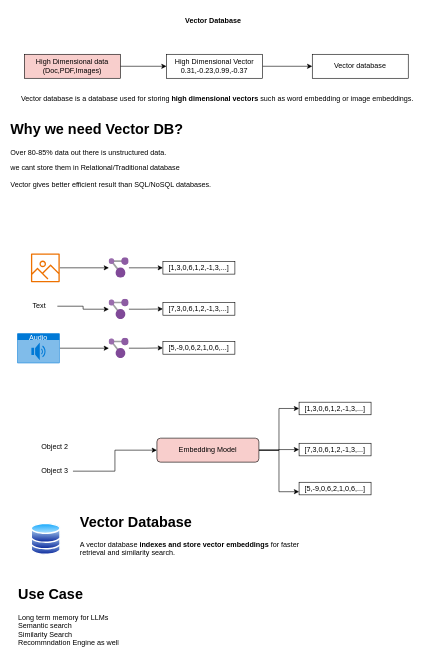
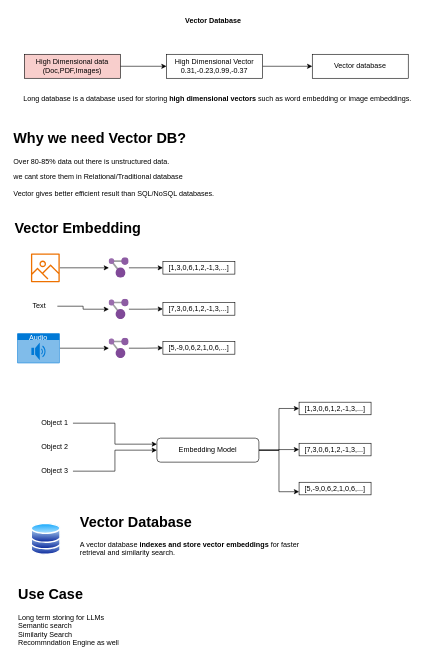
- <mxCell id="10" value="Vector database is a database used for storing&lt;b&gt; high dimensional vectors&lt;/b&gt; such as word embedding or image embeddings." style="text;html=1;align=center;verticalAlign=middle;whiteSpace=wrap;rounded=0;" vertex="1" parent="1"><mxGeometry x="22" y="144" width="680" height="40" as="geometry" /></mxCell>
+ <mxCell id="10" value="Long database is a database used for storing&lt;b&gt; high dimensional vectors&lt;/b&gt; such as word embedding or image embeddings." style="text;html=1;align=center;verticalAlign=middle;whiteSpace=wrap;rounded=0;" vertex="1" parent="1"><mxGeometry x="22" y="144" width="680" height="40" as="geometry" /></mxCell>
- <mxCell id="11" value="&lt;h1 style=&quot;margin-top: 0px;&quot;&gt;Why we need Vector DB?&lt;/h1&gt;&lt;p&gt;Over 80-85% data out there is unstructured data.&lt;/p&gt;&lt;p&gt;we cant store them in Relational/Traditional database&lt;/p&gt;&lt;p&gt;Vector gives better efficient result than SQL/NoSQL databases.&lt;/p&gt;&lt;p&gt;&lt;br&gt;&lt;/p&gt;" style="text;html=1;whiteSpace=wrap;overflow=hidden;rounded=0;" vertex="1" parent="1"><mxGeometry x="15" y="195" width="681" height="150" as="geometry" /></mxCell>
+ <mxCell id="11" value="&lt;h1 style=&quot;margin-top: 0px;&quot;&gt;Why we need Vector DB?&lt;/h1&gt;&lt;p&gt;Over 80-85% data out there is unstructured data.&lt;/p&gt;&lt;p&gt;we cant store them in Relational/Traditional database&lt;/p&gt;&lt;p&gt;Vector gives better efficient result than SQL/NoSQL databases.&lt;/p&gt;&lt;p&gt;&lt;br&gt;&lt;/p&gt;" style="text;html=1;whiteSpace=wrap;overflow=hidden;rounded=0;" vertex="1" parent="1"><mxGeometry x="20" y="210" width="681" height="150" as="geometry" /></mxCell>
+ <mxCell id="12" value="&lt;h1 style=&quot;margin-top: 0px;&quot;&gt;Vector Embedding&lt;/h1&gt;&lt;p&gt;&lt;br&gt;&lt;/p&gt;&lt;p&gt;&lt;br&gt;&lt;/p&gt;" style="text;html=1;whiteSpace=wrap;overflow=hidden;rounded=0;" vertex="1" parent="1"><mxGeometry x="22" y="360" width="681" height="50" as="geometry" /></mxCell>
+ <mxCell id="33" value="Object 1" style="text;html=1;align=center;verticalAlign=middle;whiteSpace=wrap;rounded=0;" vertex="1" parent="1"><mxGeometry x="61" y="690" width="60" height="30" as="geometry" /></mxCell>
+ <mxCell id="32" style="edgeStyle=orthogonalEdgeStyle;rounded=0;orthogonalLoop=1;jettySize=auto;html=1;entryX=0;entryY=0.25;entryDx=0;entryDy=0;" edge="1" parent="1" source="33" target="31"><mxGeometry relative="1" as="geometry" /></mxCell>
- <mxCell id="31" value="Embedding Model" style="rounded=1;whiteSpace=wrap;html=1;fillColor=#f8cecc;" vertex="1" parent="1"><mxGeometry x="261" y="730" width="170" height="40" as="geometry" /></mxCell>
+ <mxCell id="31" value="Embedding Model" style="rounded=1;whiteSpace=wrap;html=1;" vertex="1" parent="1"><mxGeometry x="261" y="730" width="170" height="40" as="geometry" /></mxCell>
- <mxCell id="42" value="&lt;h1 style=&quot;margin-top: 0px;&quot;&gt;&lt;span style=&quot;background-color: transparent; color: light-dark(rgb(0, 0, 0), rgb(255, 255, 255));&quot;&gt;Use Case&lt;/span&gt;&lt;/h1&gt;&lt;div&gt;&lt;span style=&quot;background-color: transparent; color: light-dark(rgb(0, 0, 0), rgb(255, 255, 255)); font-size: 12px; font-weight: normal;&quot;&gt;Long term memory for LLMs&lt;/span&gt;&lt;/div&gt;&lt;div&gt;&lt;span style=&quot;background-color: transparent; color: light-dark(rgb(0, 0, 0), rgb(255, 255, 255)); font-size: 12px; font-weight: normal;&quot;&gt;Semantic search&lt;/span&gt;&lt;/div&gt;&lt;div&gt;&lt;span style=&quot;background-color: transparent; color: light-dark(rgb(0, 0, 0), rgb(255, 255, 255)); font-size: 12px; font-weight: normal;&quot;&gt;Similarity Search&lt;/span&gt;&lt;/div&gt;&lt;div&gt;&lt;span style=&quot;background-color: transparent; color: light-dark(rgb(0, 0, 0), rgb(255, 255, 255)); font-size: 12px; font-weight: normal;&quot;&gt;Recommndation Engine as well&lt;/span&gt;&lt;/div&gt;&lt;div&gt;&lt;span style=&quot;background-color: transparent; color: light-dark(rgb(0, 0, 0), rgb(255, 255, 255)); font-size: 12px; font-weight: normal;&quot;&gt;&lt;br&gt;&lt;/span&gt;&lt;/div&gt;" style="text;html=1;whiteSpace=wrap;overflow=hidden;rounded=0;" vertex="1" parent="1"><mxGeometry x="28" y="970" width="593" height="120" as="geometry" /></mxCell>
+ <mxCell id="42" value="&lt;h1 style=&quot;margin-top: 0px;&quot;&gt;&lt;span style=&quot;background-color: transparent; color: light-dark(rgb(0, 0, 0), rgb(255, 255, 255));&quot;&gt;Use Case&lt;/span&gt;&lt;/h1&gt;&lt;div&gt;&lt;span style=&quot;background-color: transparent; color: light-dark(rgb(0, 0, 0), rgb(255, 255, 255)); font-size: 12px; font-weight: normal;&quot;&gt;Long term storing for LLMs&lt;/span&gt;&lt;/div&gt;&lt;div&gt;&lt;span style=&quot;background-color: transparent; color: light-dark(rgb(0, 0, 0), rgb(255, 255, 255)); font-size: 12px; font-weight: normal;&quot;&gt;Semantic search&lt;/span&gt;&lt;/div&gt;&lt;div&gt;&lt;span style=&quot;background-color: transparent; color: light-dark(rgb(0, 0, 0), rgb(255, 255, 255)); font-size: 12px; font-weight: normal;&quot;&gt;Similarity Search&lt;/span&gt;&lt;/div&gt;&lt;div&gt;&lt;span style=&quot;background-color: transparent; color: light-dark(rgb(0, 0, 0), rgb(255, 255, 255)); font-size: 12px; font-weight: normal;&quot;&gt;Recommndation Engine as well&lt;/span&gt;&lt;/div&gt;&lt;div&gt;&lt;span style=&quot;background-color: transparent; color: light-dark(rgb(0, 0, 0), rgb(255, 255, 255)); font-size: 12px; font-weight: normal;&quot;&gt;&lt;br&gt;&lt;/span&gt;&lt;/div&gt;" style="text;html=1;whiteSpace=wrap;overflow=hidden;rounded=0;" vertex="1" parent="1"><mxGeometry x="28" y="970" width="593" height="120" as="geometry" /></mxCell>
